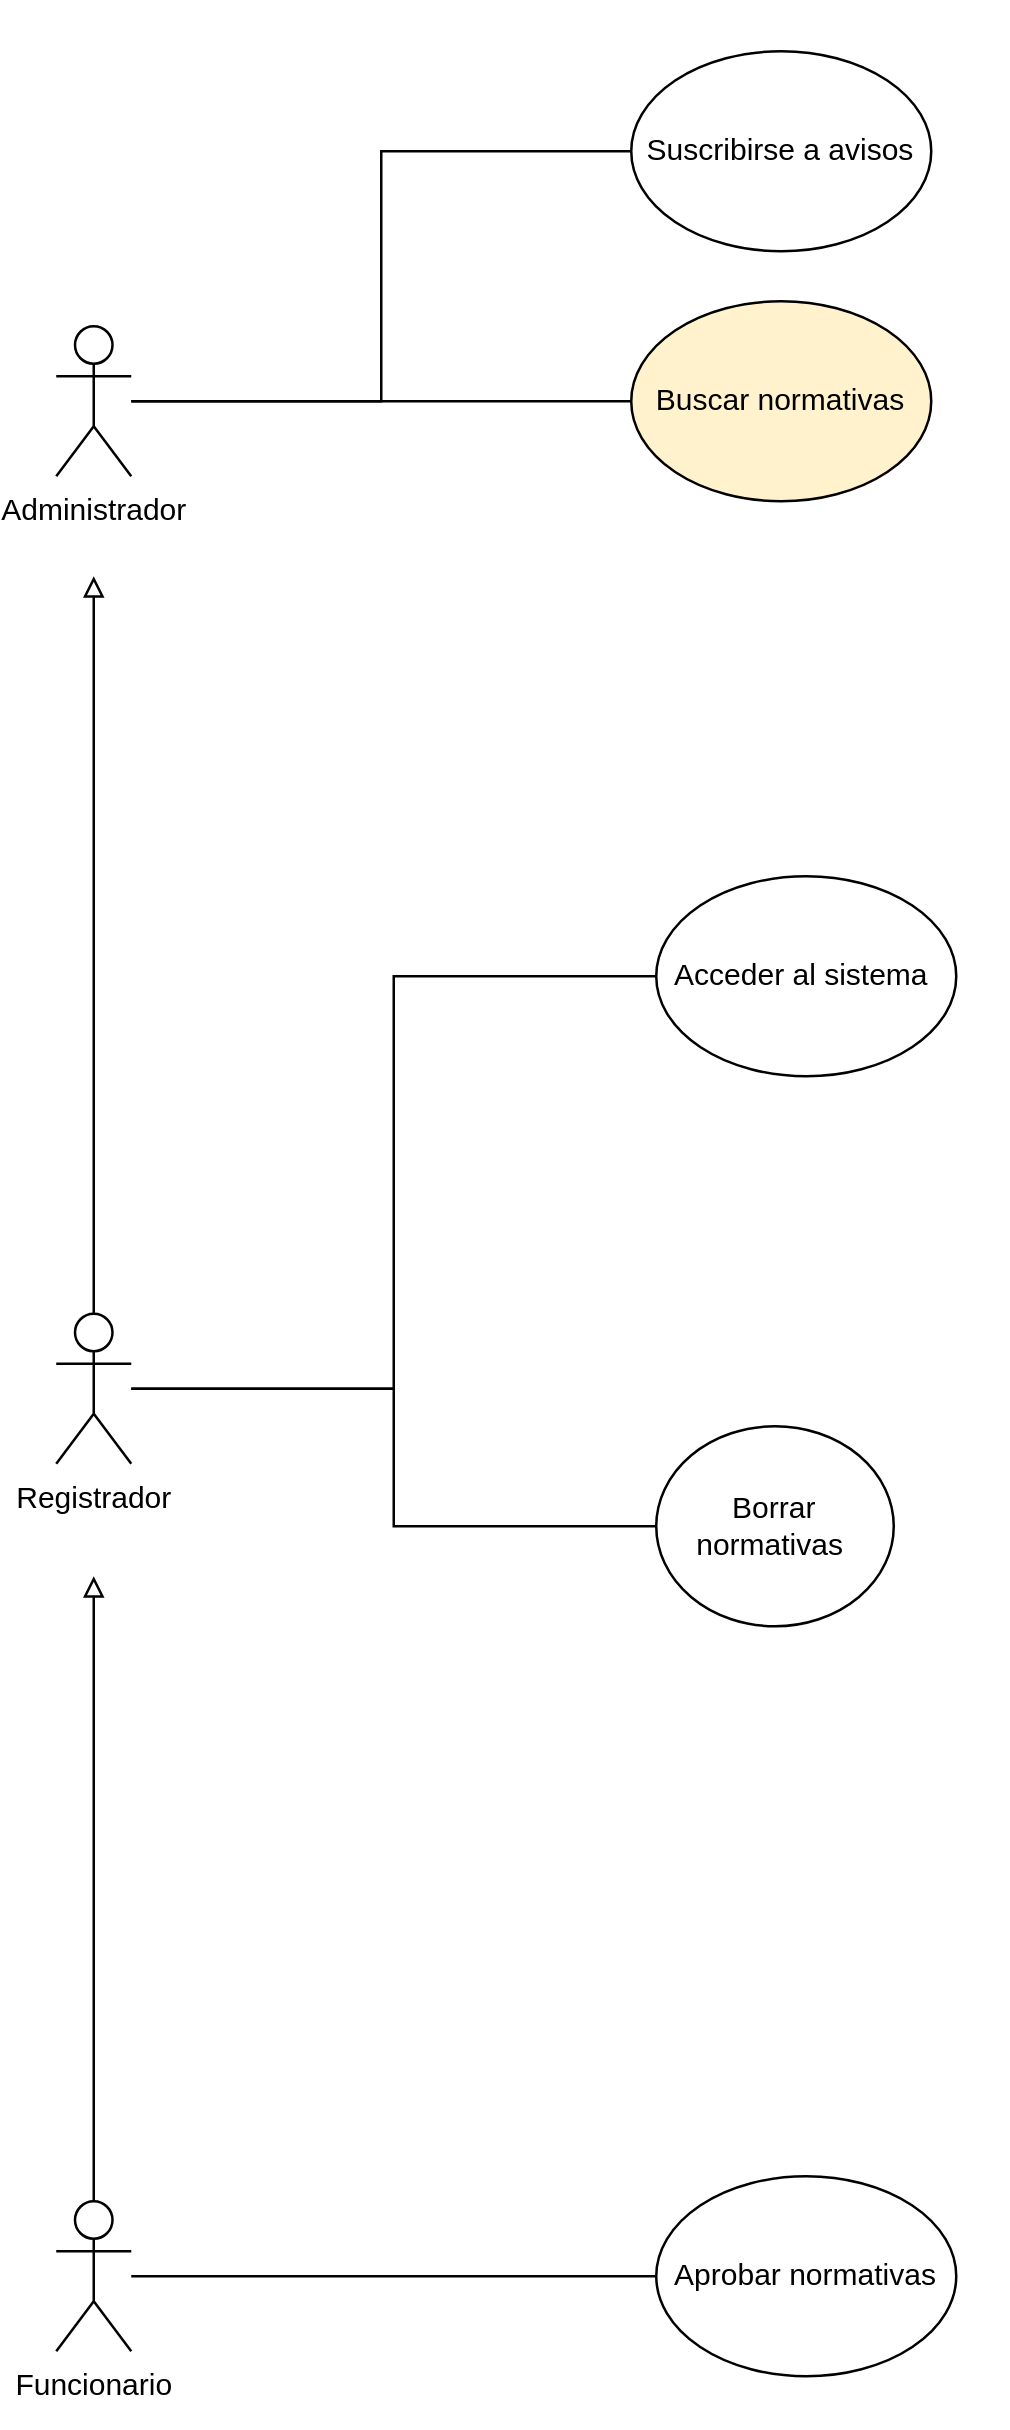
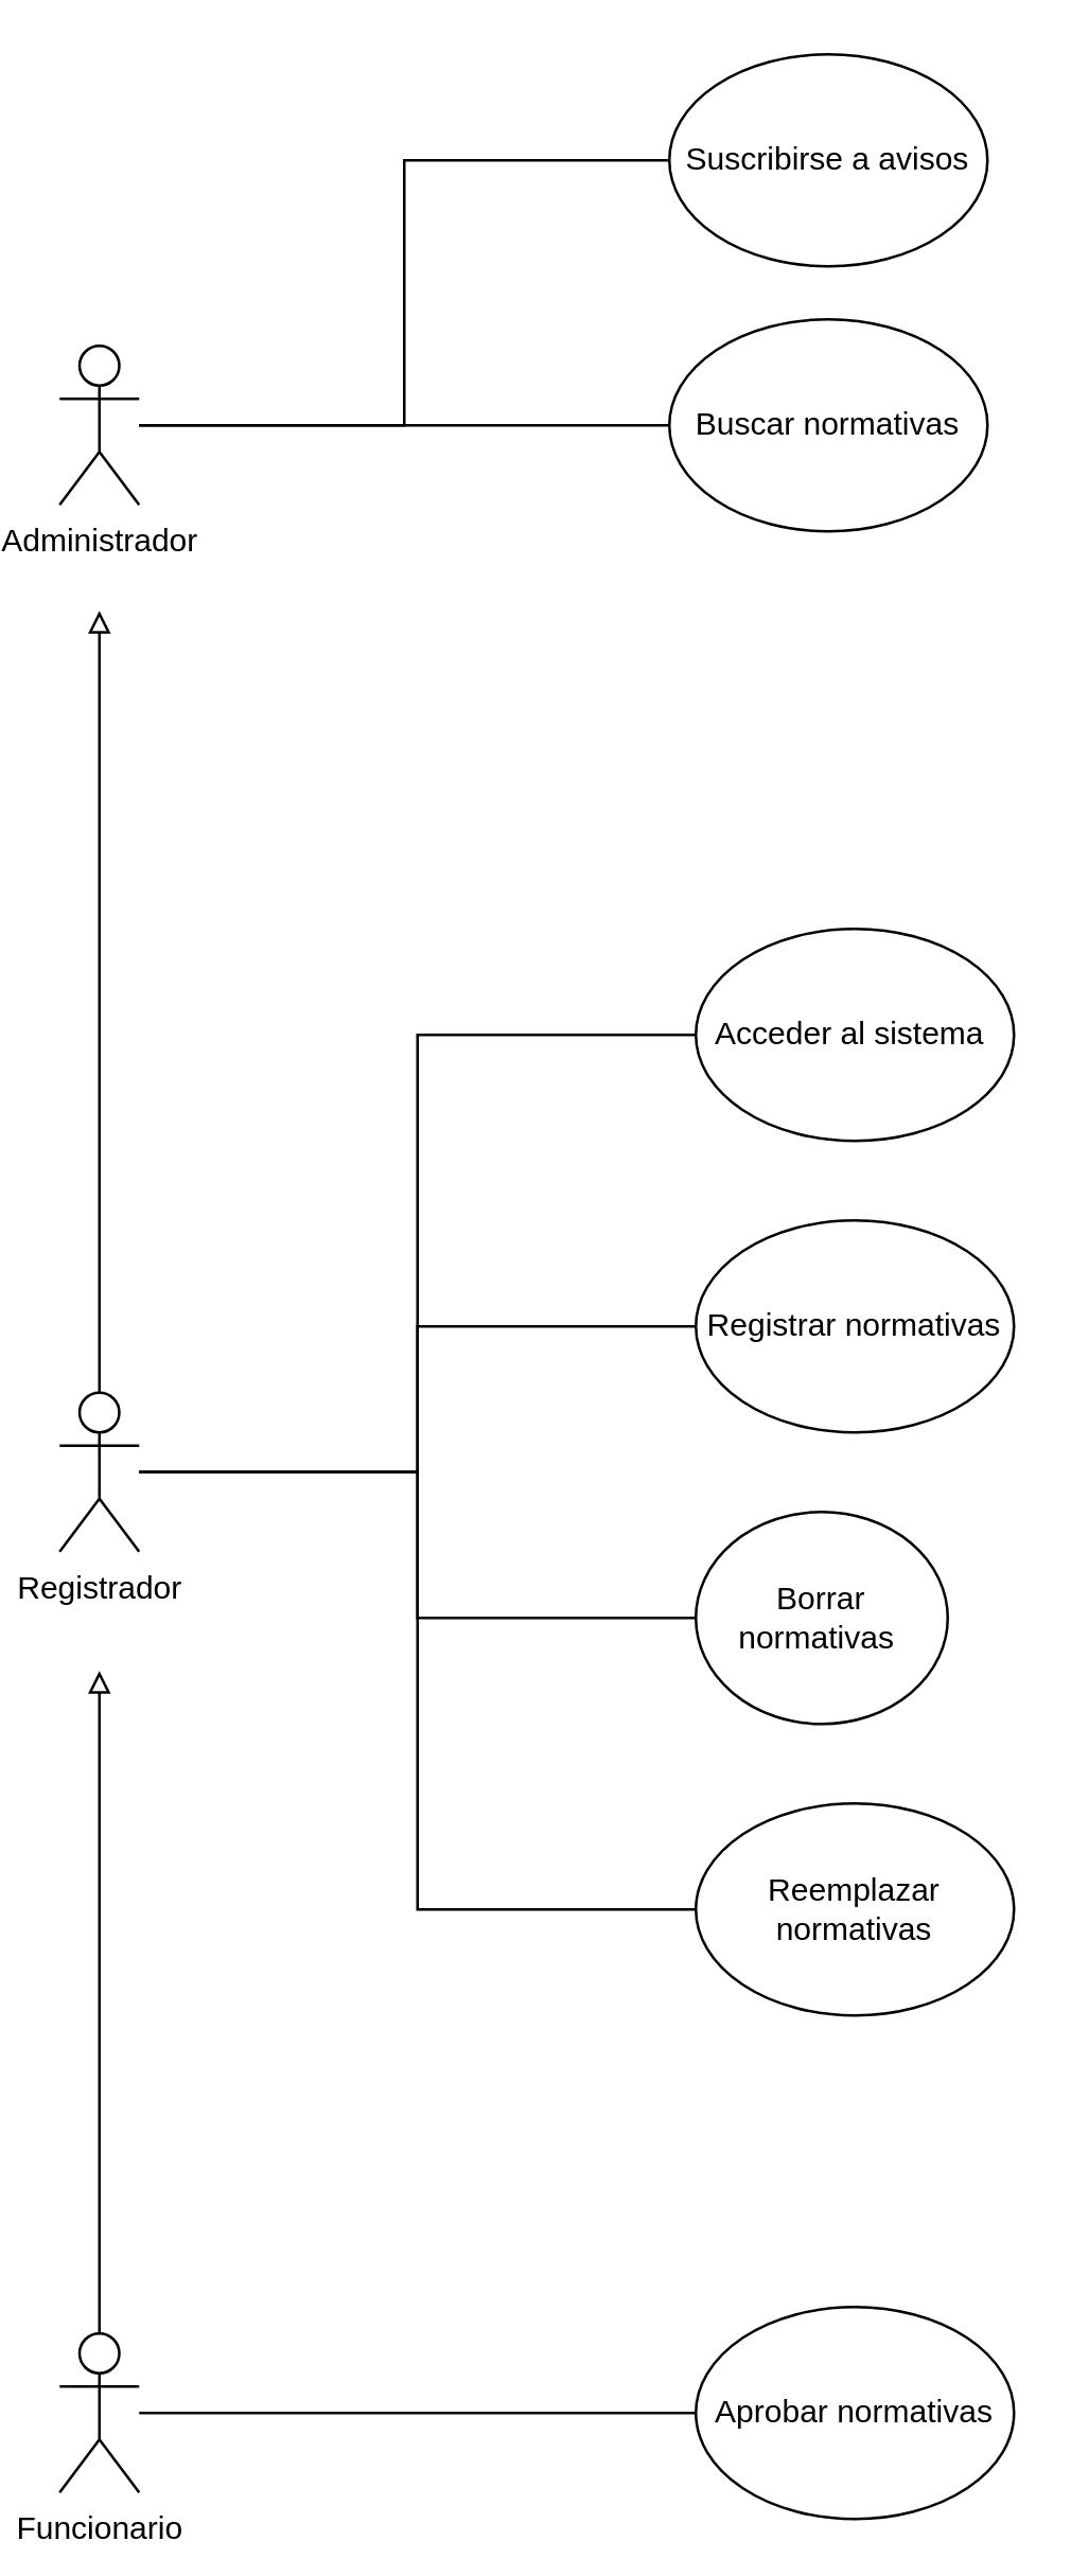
- <mxCell id="15" value="Buscar normativas" style="ellipse;whiteSpace=wrap;html=1;fillColor=#fff2cc;" vertex="1" parent="1"><mxGeometry x="250" y="120" width="120" height="80" as="geometry" /></mxCell>
+ <mxCell id="15" value="Buscar normativas" style="ellipse;whiteSpace=wrap;html=1;" vertex="1" parent="1"><mxGeometry x="250" y="120" width="120" height="80" as="geometry" /></mxCell>
+ <mxCell id="8" style="edgeStyle=orthogonalEdgeStyle;rounded=0;orthogonalLoop=1;jettySize=auto;html=1;entryX=0;entryY=0.5;entryDx=0;entryDy=0;endArrow=none;endFill=0;" edge="1" parent="1" source="10" target="17"><mxGeometry relative="1" as="geometry" /></mxCell>
+ <mxCell id="17" value="Registrar normativas" style="ellipse;whiteSpace=wrap;html=1;" vertex="1" parent="1"><mxGeometry x="260" y="460" width="120" height="80" as="geometry" /></mxCell>
+ <mxCell id="6" style="edgeStyle=orthogonalEdgeStyle;rounded=0;orthogonalLoop=1;jettySize=auto;html=1;entryX=0;entryY=0.5;entryDx=0;entryDy=0;endArrow=none;endFill=0;" edge="1" parent="1" source="10" target="19"><mxGeometry relative="1" as="geometry" /></mxCell>
+ <mxCell id="19" value="Reemplazar normativas" style="ellipse;whiteSpace=wrap;html=1;" vertex="1" parent="1"><mxGeometry x="260" y="680" width="120" height="80" as="geometry" /></mxCell>
